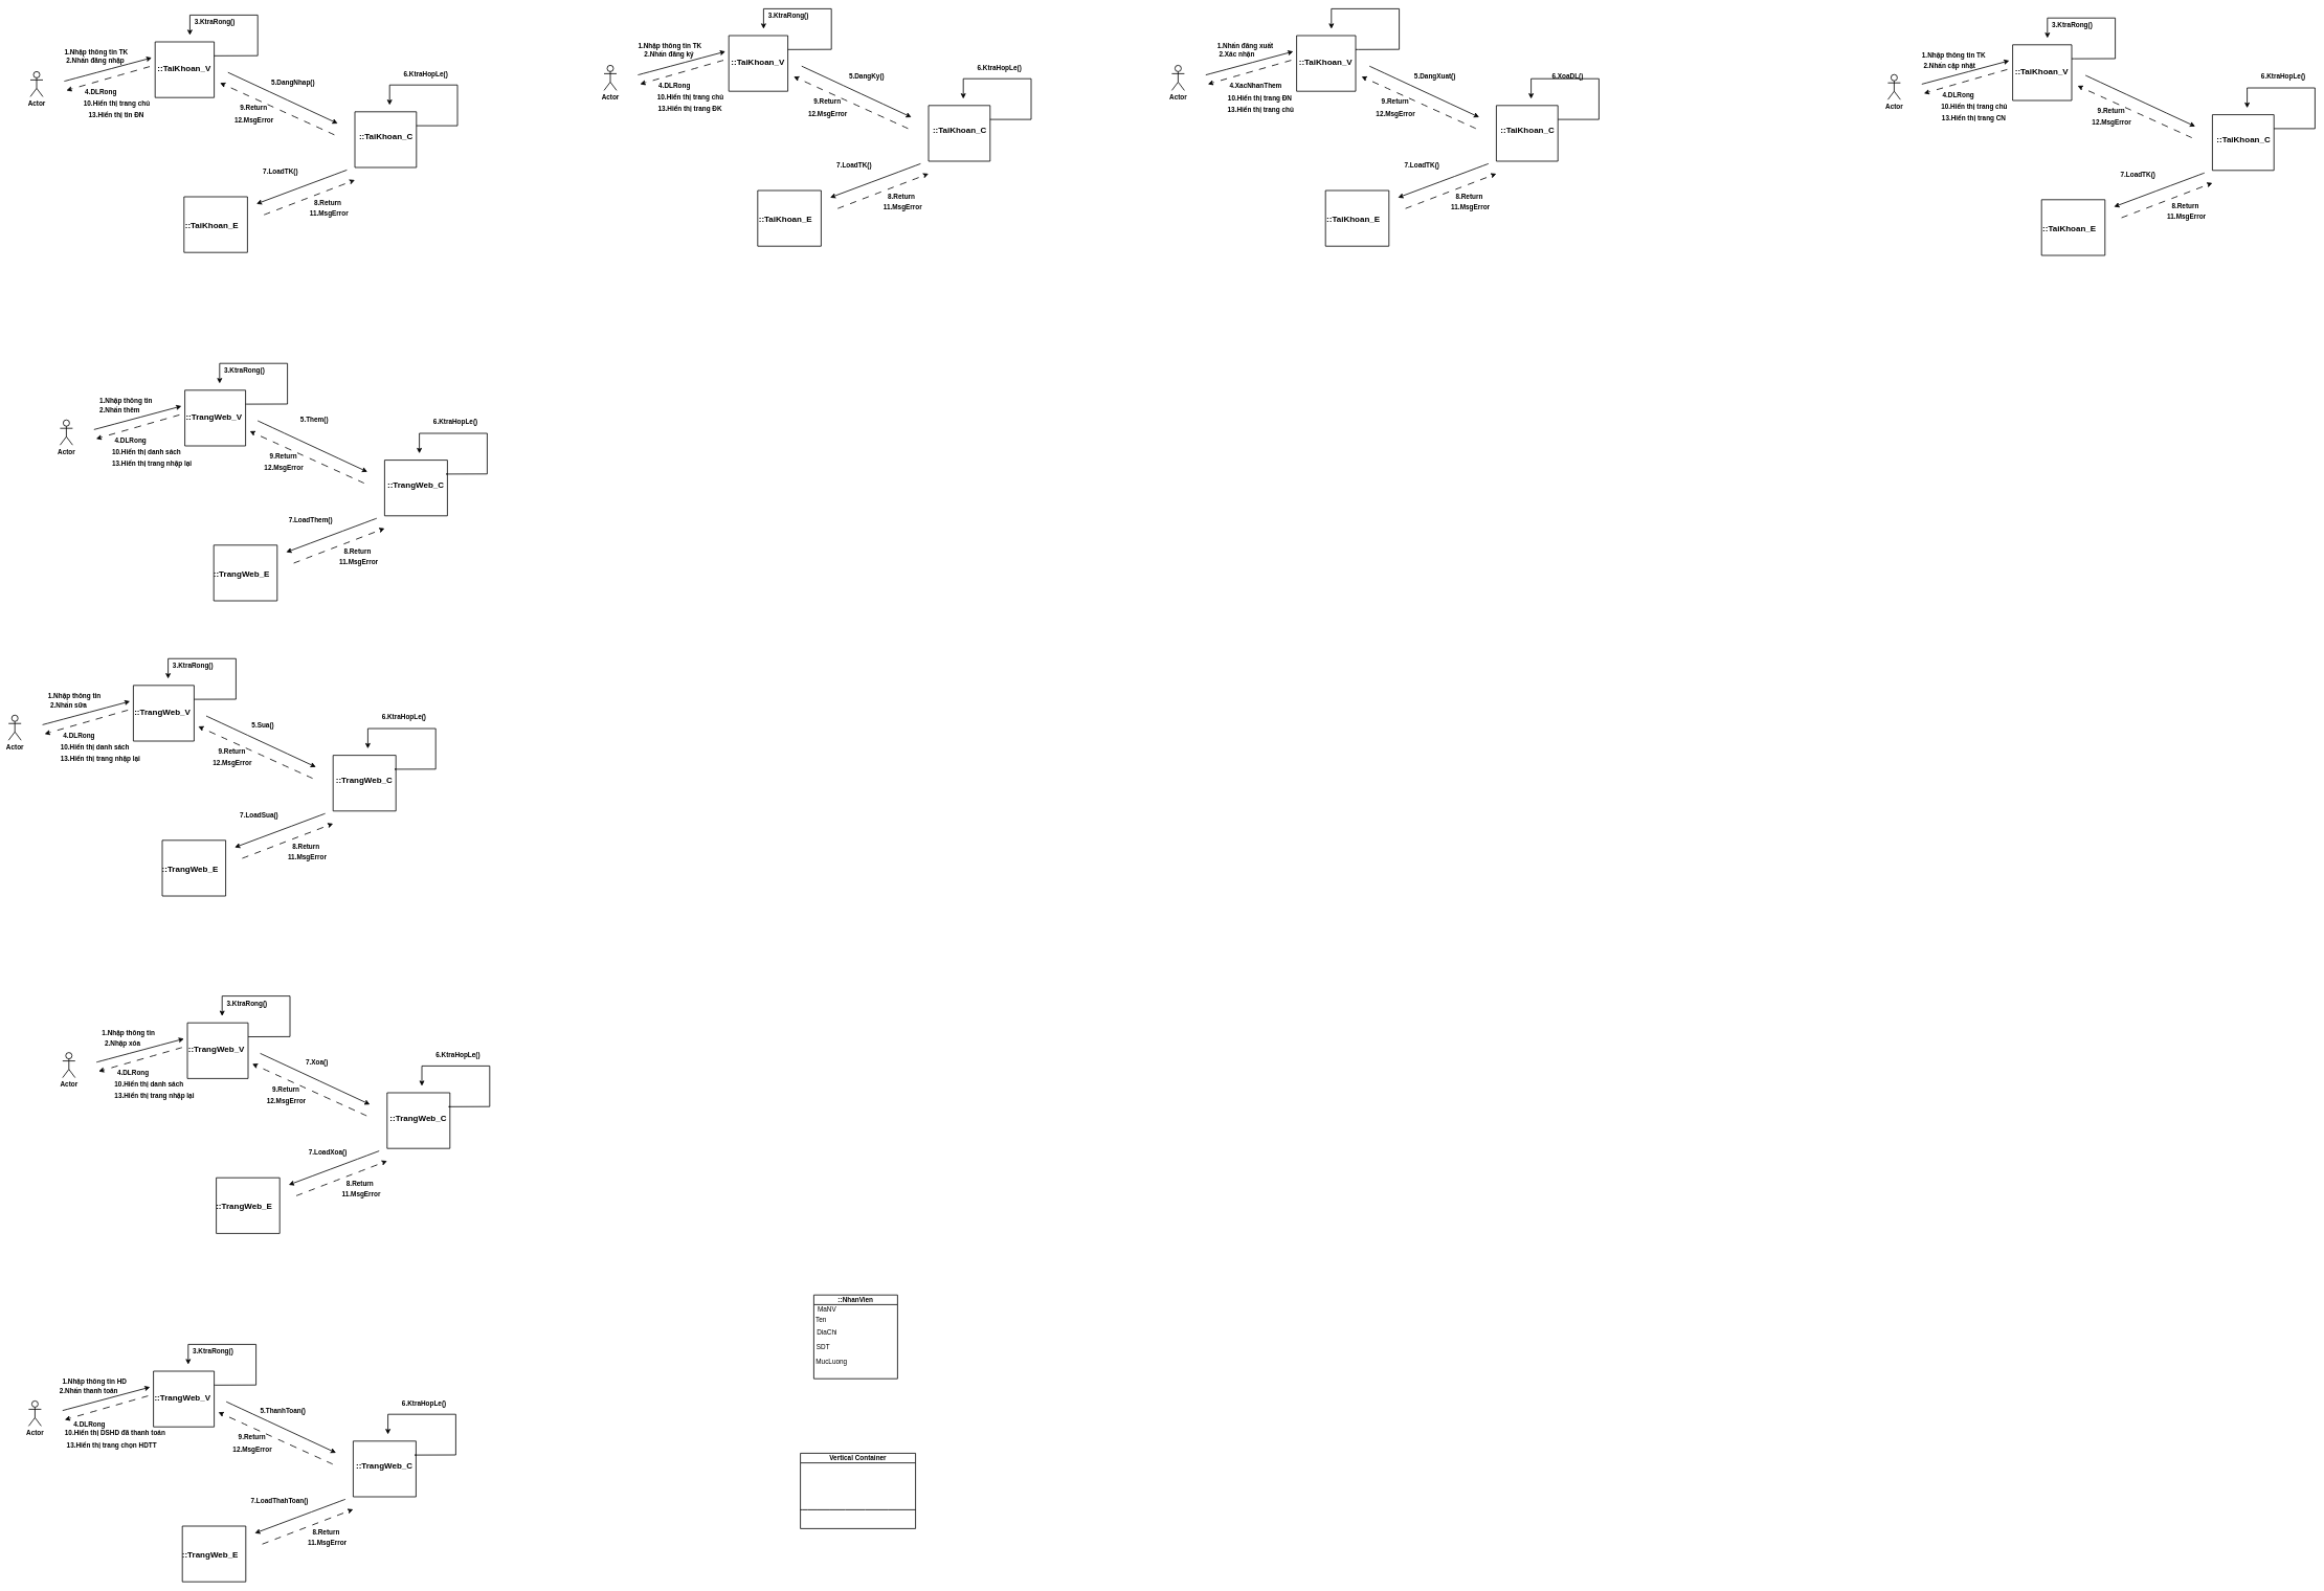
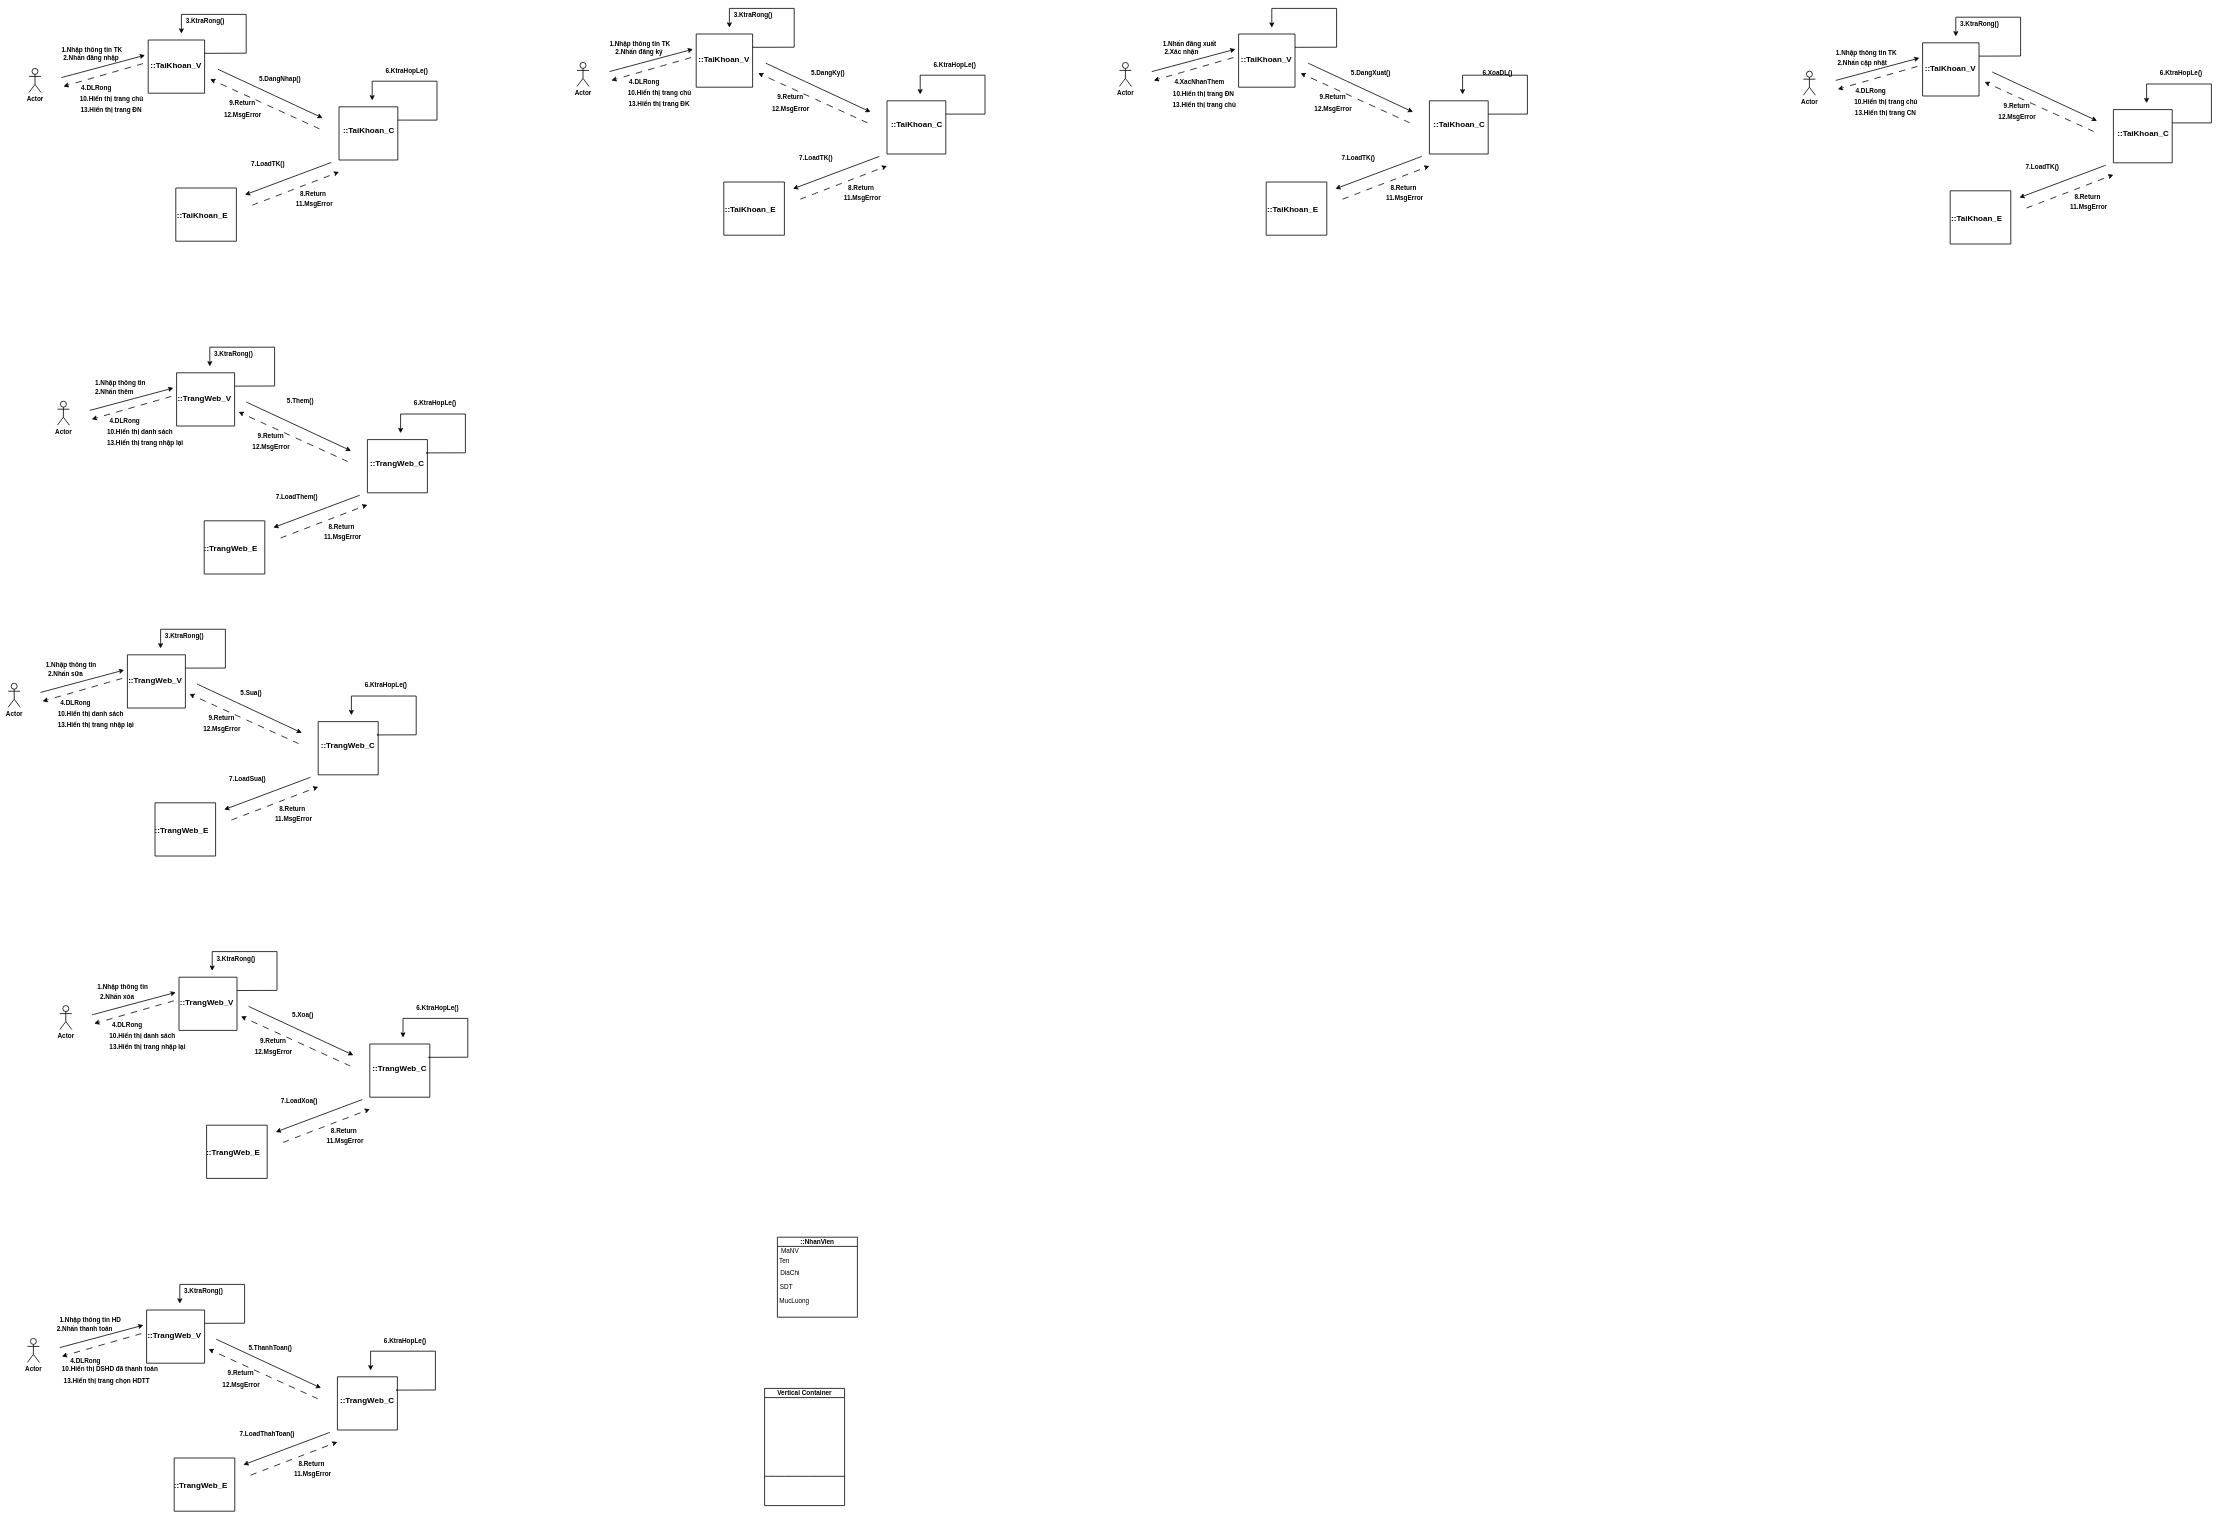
- <mxCell id="25" value="13.Hiển thị tin ĐN" style="text;html=1;align=center;verticalAlign=middle;resizable=0;points=[];autosize=1;strokeColor=none;fillColor=none;fontSize=16;strokeWidth=2;fontStyle=1" parent="1" vertex="1"><mxGeometry x="191" y="258" width="171" height="31" as="geometry" /></mxCell>
+ <mxCell id="25" value="13.Hiển thị trang ĐN" style="text;html=1;align=center;verticalAlign=middle;resizable=0;points=[];autosize=1;strokeColor=none;fillColor=none;fontSize=16;strokeWidth=2;fontStyle=1" parent="1" vertex="1"><mxGeometry x="191" y="258" width="171" height="31" as="geometry" /></mxCell>
- <mxCell id="97" value="2.Nhập xóa" style="text;html=1;align=center;verticalAlign=middle;resizable=0;points=[];autosize=1;strokeColor=none;fillColor=none;fontSize=16;fontStyle=1;strokeWidth=2;" parent="1" vertex="1"><mxGeometry x="240" y="2474" width="103" height="31" as="geometry" /></mxCell>
+ <mxCell id="97" value="2.Nhấn xóa" style="text;html=1;align=center;verticalAlign=middle;resizable=0;points=[];autosize=1;strokeColor=none;fillColor=none;fontSize=16;fontStyle=1;strokeWidth=2;" parent="1" vertex="1"><mxGeometry x="240" y="2474" width="103" height="31" as="geometry" /></mxCell>
- <mxCell id="113" value="7.Xoa()" style="text;html=1;align=center;verticalAlign=middle;resizable=0;points=[];autosize=1;strokeColor=none;fillColor=none;fontSize=16;fontStyle=1" parent="1" vertex="1"><mxGeometry x="720" y="2521" width="71" height="31" as="geometry" /></mxCell>
+ <mxCell id="113" value="5.Xoa()" style="text;html=1;align=center;verticalAlign=middle;resizable=0;points=[];autosize=1;strokeColor=none;fillColor=none;fontSize=16;fontStyle=1" parent="1" vertex="1"><mxGeometry x="720" y="2521" width="71" height="31" as="geometry" /></mxCell>
- <mxCell id="111" value="7.LoadXoa()" style="text;html=1;align=center;verticalAlign=middle;resizable=0;points=[];autosize=1;strokeColor=none;fillColor=none;fontSize=16;strokeWidth=2;fontStyle=1" parent="1" vertex="1"><mxGeometry x="727" y="2736" width="110" height="31" as="geometry" /></mxCell>
+ <mxCell id="111" value="7.LoadXoa()" style="text;html=1;align=center;verticalAlign=middle;resizable=0;points=[];autosize=1;strokeColor=none;fillColor=none;fontSize=16;strokeWidth=2;fontStyle=1" parent="1" vertex="1"><mxGeometry x="692" y="2736" width="110" height="31" as="geometry" /></mxCell>
- <mxCell id="146" value="Vertical Container" style="swimlane;whiteSpace=wrap;html=1;fontSize=16;strokeWidth=2;" parent="1" vertex="1"><mxGeometry x="1911" y="3470" width="275" height="180" as="geometry" /></mxCell>
+ <mxCell id="146" value="Vertical Container" style="swimlane;whiteSpace=wrap;html=1;fontSize=16;strokeWidth=2;" parent="1" vertex="1"><mxGeometry x="1911" y="3470" width="200" height="293" as="geometry" /></mxCell>
